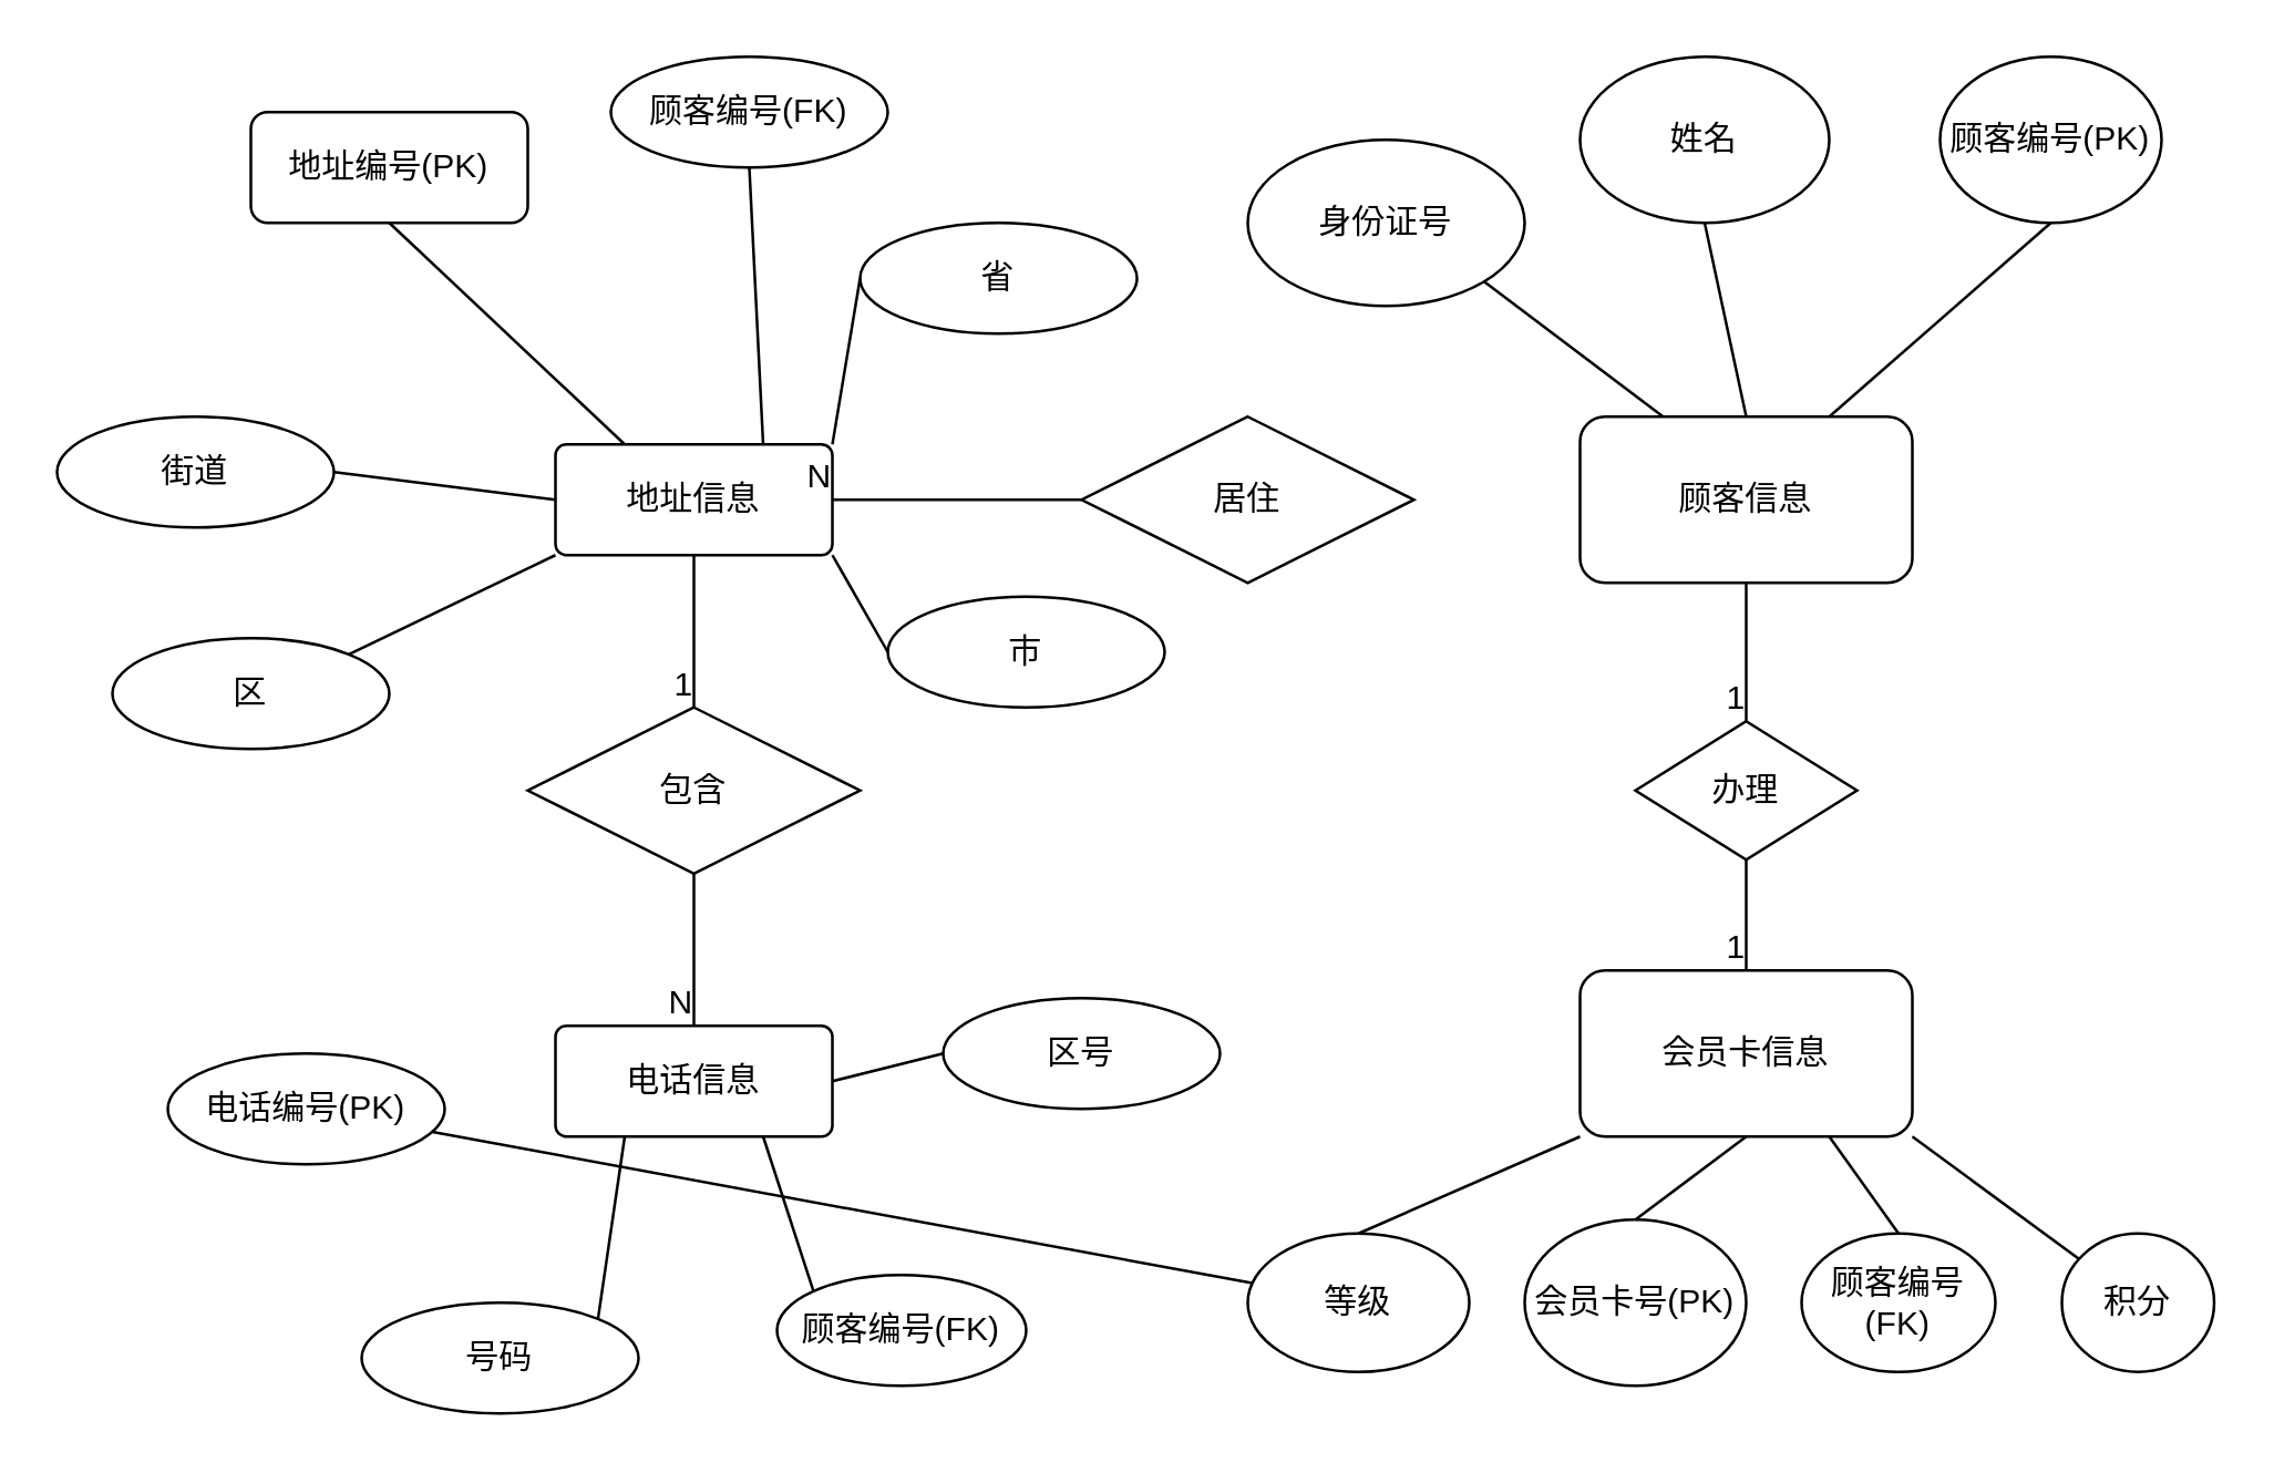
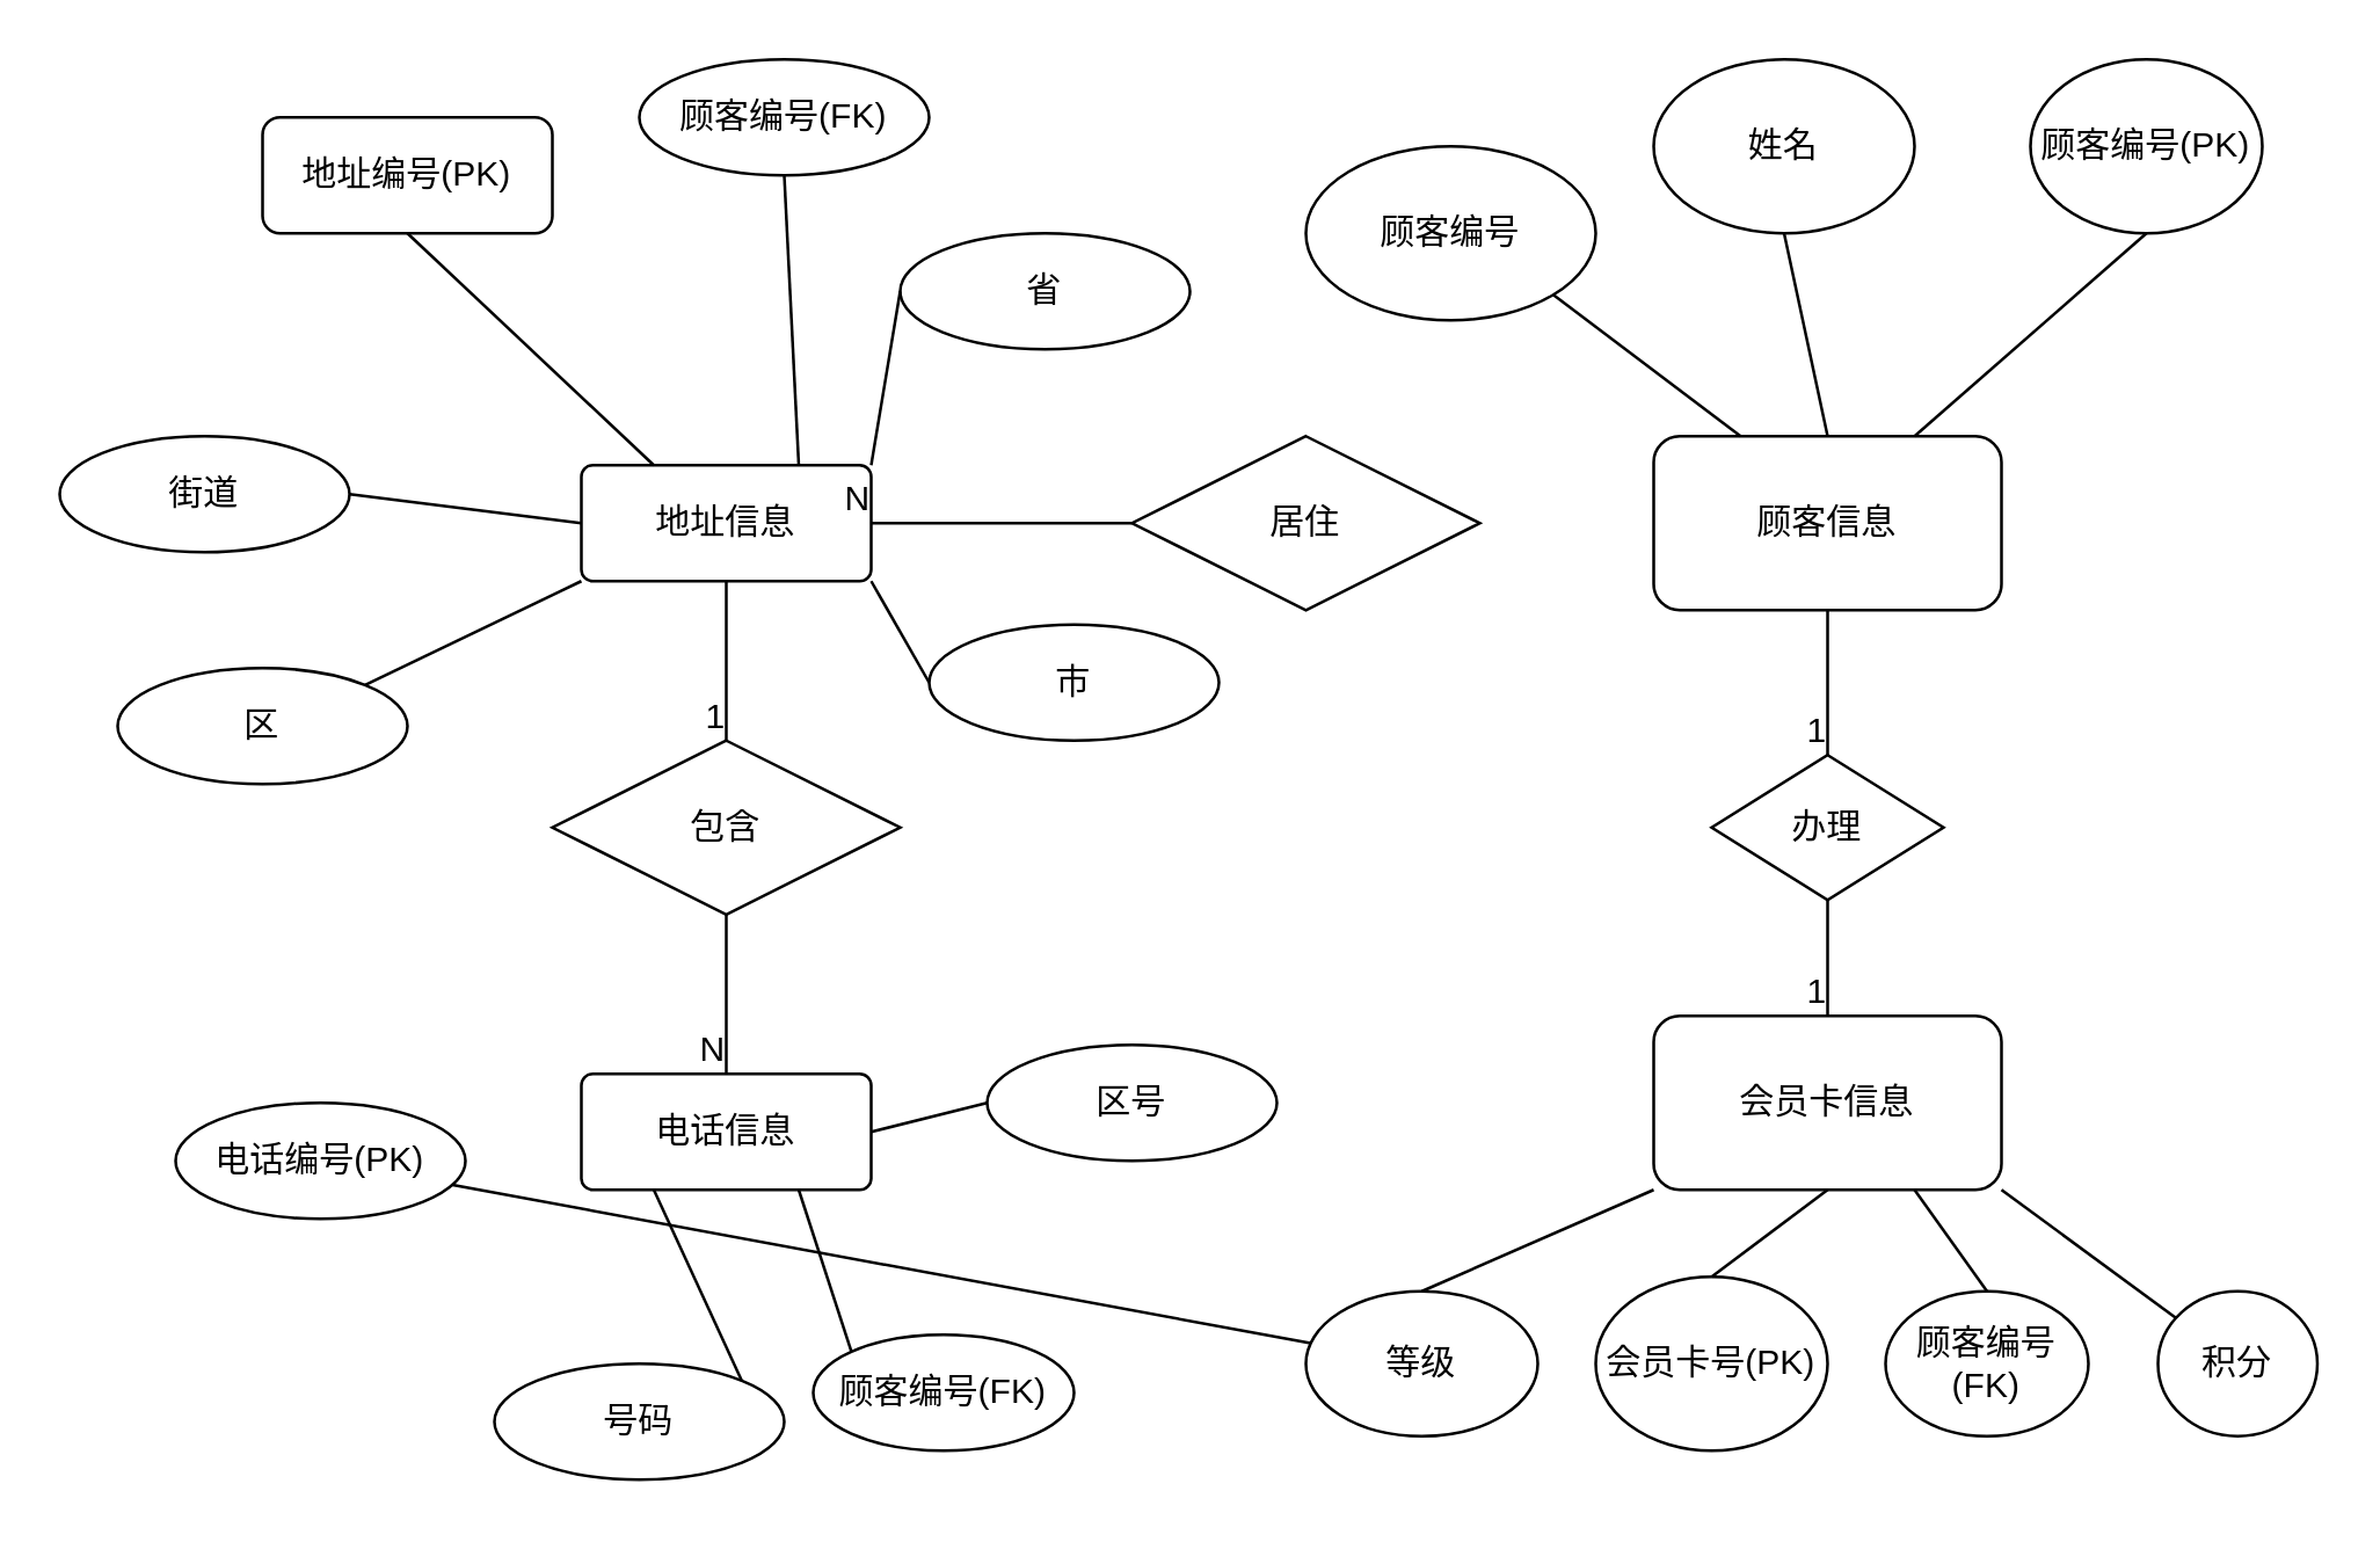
- <mxCell id="13" value="身份证号" style="ellipse;whiteSpace=wrap;html=1;" parent="1" vertex="1"><mxGeometry x="450" y="50" width="100" height="60" as="geometry" /></mxCell>
+ <mxCell id="13" value="顾客编号" style="ellipse;whiteSpace=wrap;html=1;" parent="1" vertex="1"><mxGeometry x="450" y="50" width="100" height="60" as="geometry" /></mxCell>
- <mxCell id="47" value="号码" style="ellipse;whiteSpace=wrap;html=1;align=center;" parent="1" vertex="1"><mxGeometry x="130" y="470" width="100" height="40" as="geometry" /></mxCell>
+ <mxCell id="47" value="号码" style="ellipse;whiteSpace=wrap;html=1;align=center;" parent="1" vertex="1"><mxGeometry x="170" y="470" width="100" height="40" as="geometry" /></mxCell>
